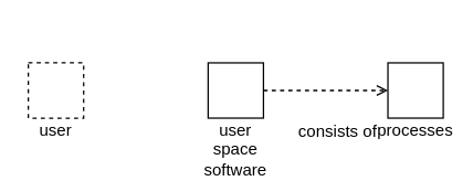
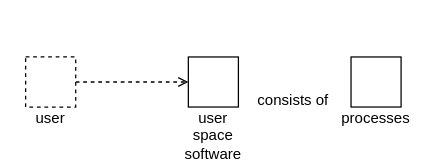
+ <mxCell id="2" style="edgeStyle=orthogonalEdgeStyle;rounded=0;orthogonalLoop=1;jettySize=auto;html=1;exitX=1;exitY=0.5;exitDx=0;exitDy=0;entryX=0;entryY=0.5;entryDx=0;entryDy=0;endArrow=open;endFill=0;dashed=1;" edge="1" parent="1" source="3" target="6"><mxGeometry relative="1" as="geometry" /></mxCell>
- <mxCell id="5" style="edgeStyle=orthogonalEdgeStyle;rounded=0;orthogonalLoop=1;jettySize=auto;html=1;exitX=1;exitY=0.5;exitDx=0;exitDy=0;entryX=0;entryY=0.5;entryDx=0;entryDy=0;endArrow=open;endFill=0;dashed=1;" edge="1" parent="1" source="6" target="4"><mxGeometry relative="1" as="geometry" /></mxCell>
- <mxCell id="7" value="consists of" style="text;html=1;align=center;verticalAlign=middle;whiteSpace=wrap;rounded=0;" vertex="1" parent="1"><mxGeometry x="213.5" y="55" width="60" height="30" as="geometry" /></mxCell>
+ <mxCell id="7" value="consists of" style="text;html=1;align=center;verticalAlign=middle;whiteSpace=wrap;rounded=0;" vertex="1" parent="1"><mxGeometry x="203.5" y="40" width="60" height="30" as="geometry" /></mxCell>
